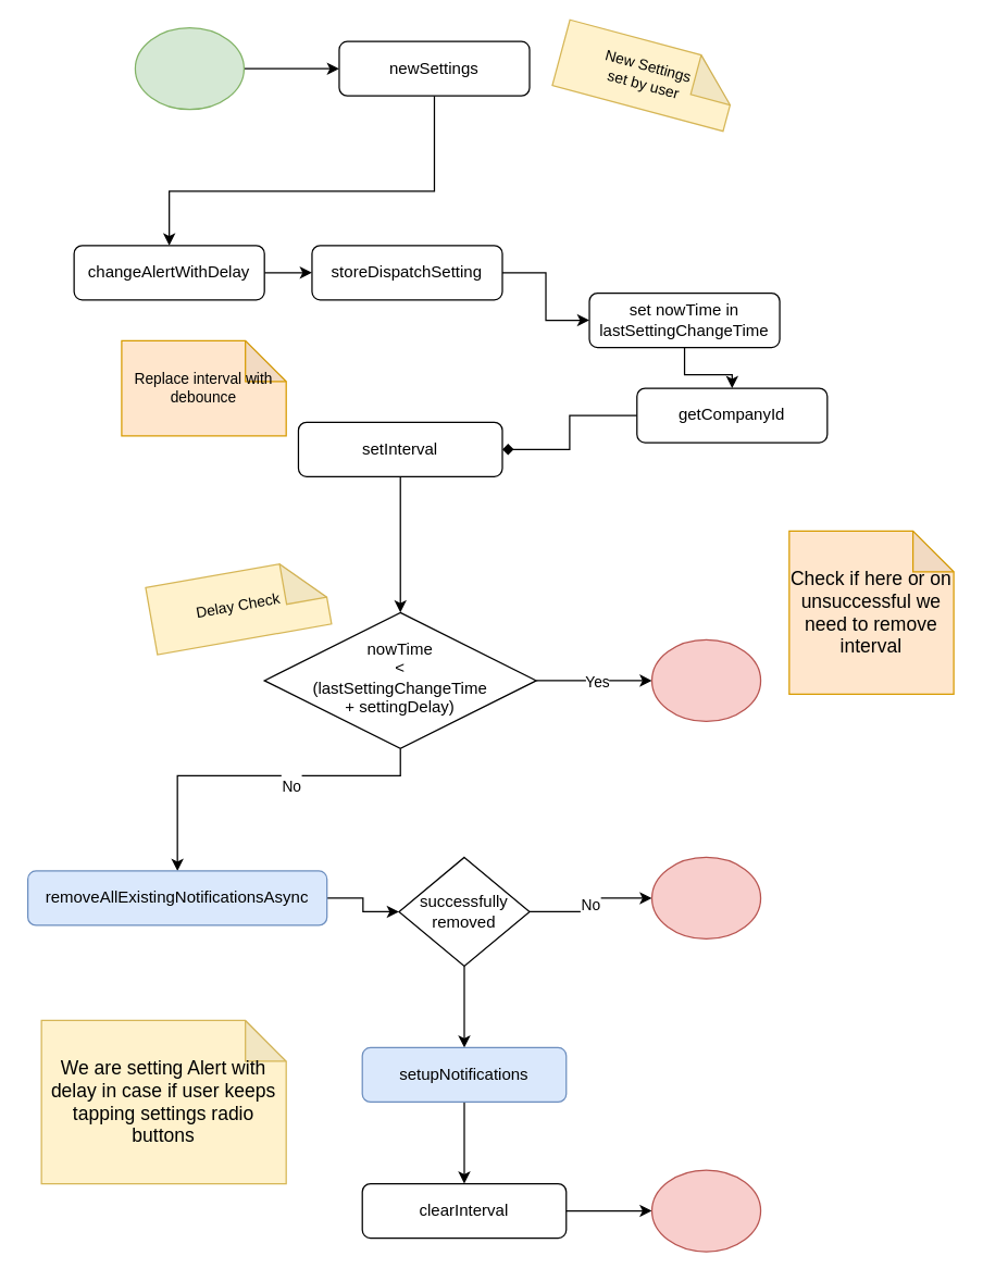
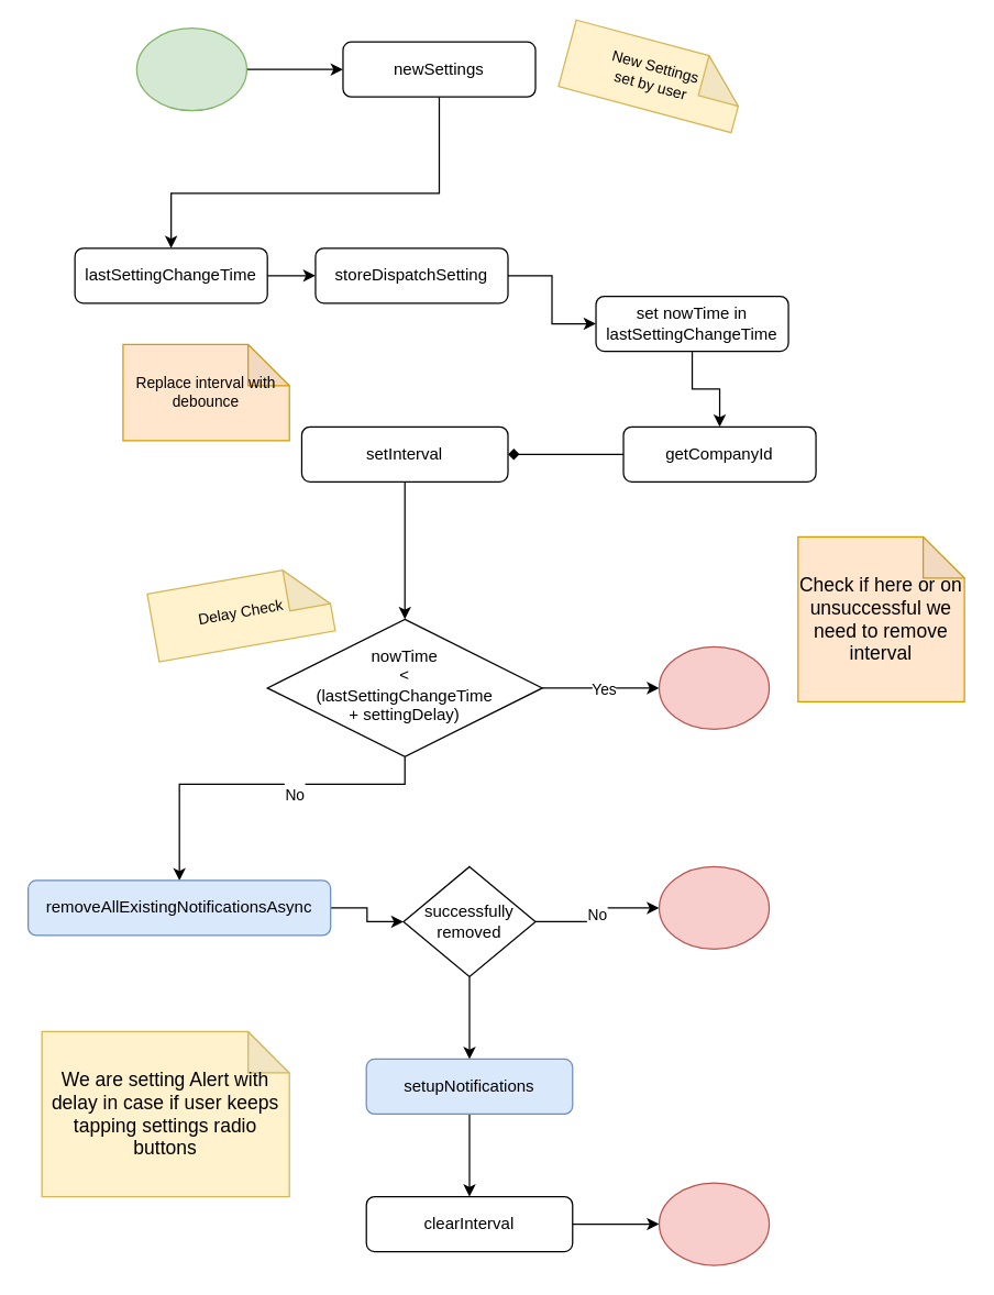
- <mxCell id="3" value="changeAlertWithDelay" style="rounded=1;whiteSpace=wrap;html=1;fontSize=12;glass=0;strokeWidth=1;shadow=0;" parent="1" vertex="1"><mxGeometry x="54" y="180" width="140" height="40" as="geometry" /></mxCell>
+ <mxCell id="3" value="lastSettingChangeTime" style="rounded=1;whiteSpace=wrap;html=1;fontSize=12;glass=0;strokeWidth=1;shadow=0;" parent="1" vertex="1"><mxGeometry x="54" y="180" width="140" height="40" as="geometry" /></mxCell>
- <mxCell id="7" value="getCompanyId" style="rounded=1;whiteSpace=wrap;html=1;fontSize=12;glass=0;strokeWidth=1;shadow=0;" parent="1" vertex="1"><mxGeometry x="468" y="285" width="140" height="40" as="geometry" /></mxCell>
+ <mxCell id="7" value="getCompanyId" style="rounded=1;whiteSpace=wrap;html=1;fontSize=12;glass=0;strokeWidth=1;shadow=0;" parent="1" vertex="1"><mxGeometry x="453" y="310" width="140" height="40" as="geometry" /></mxCell>
